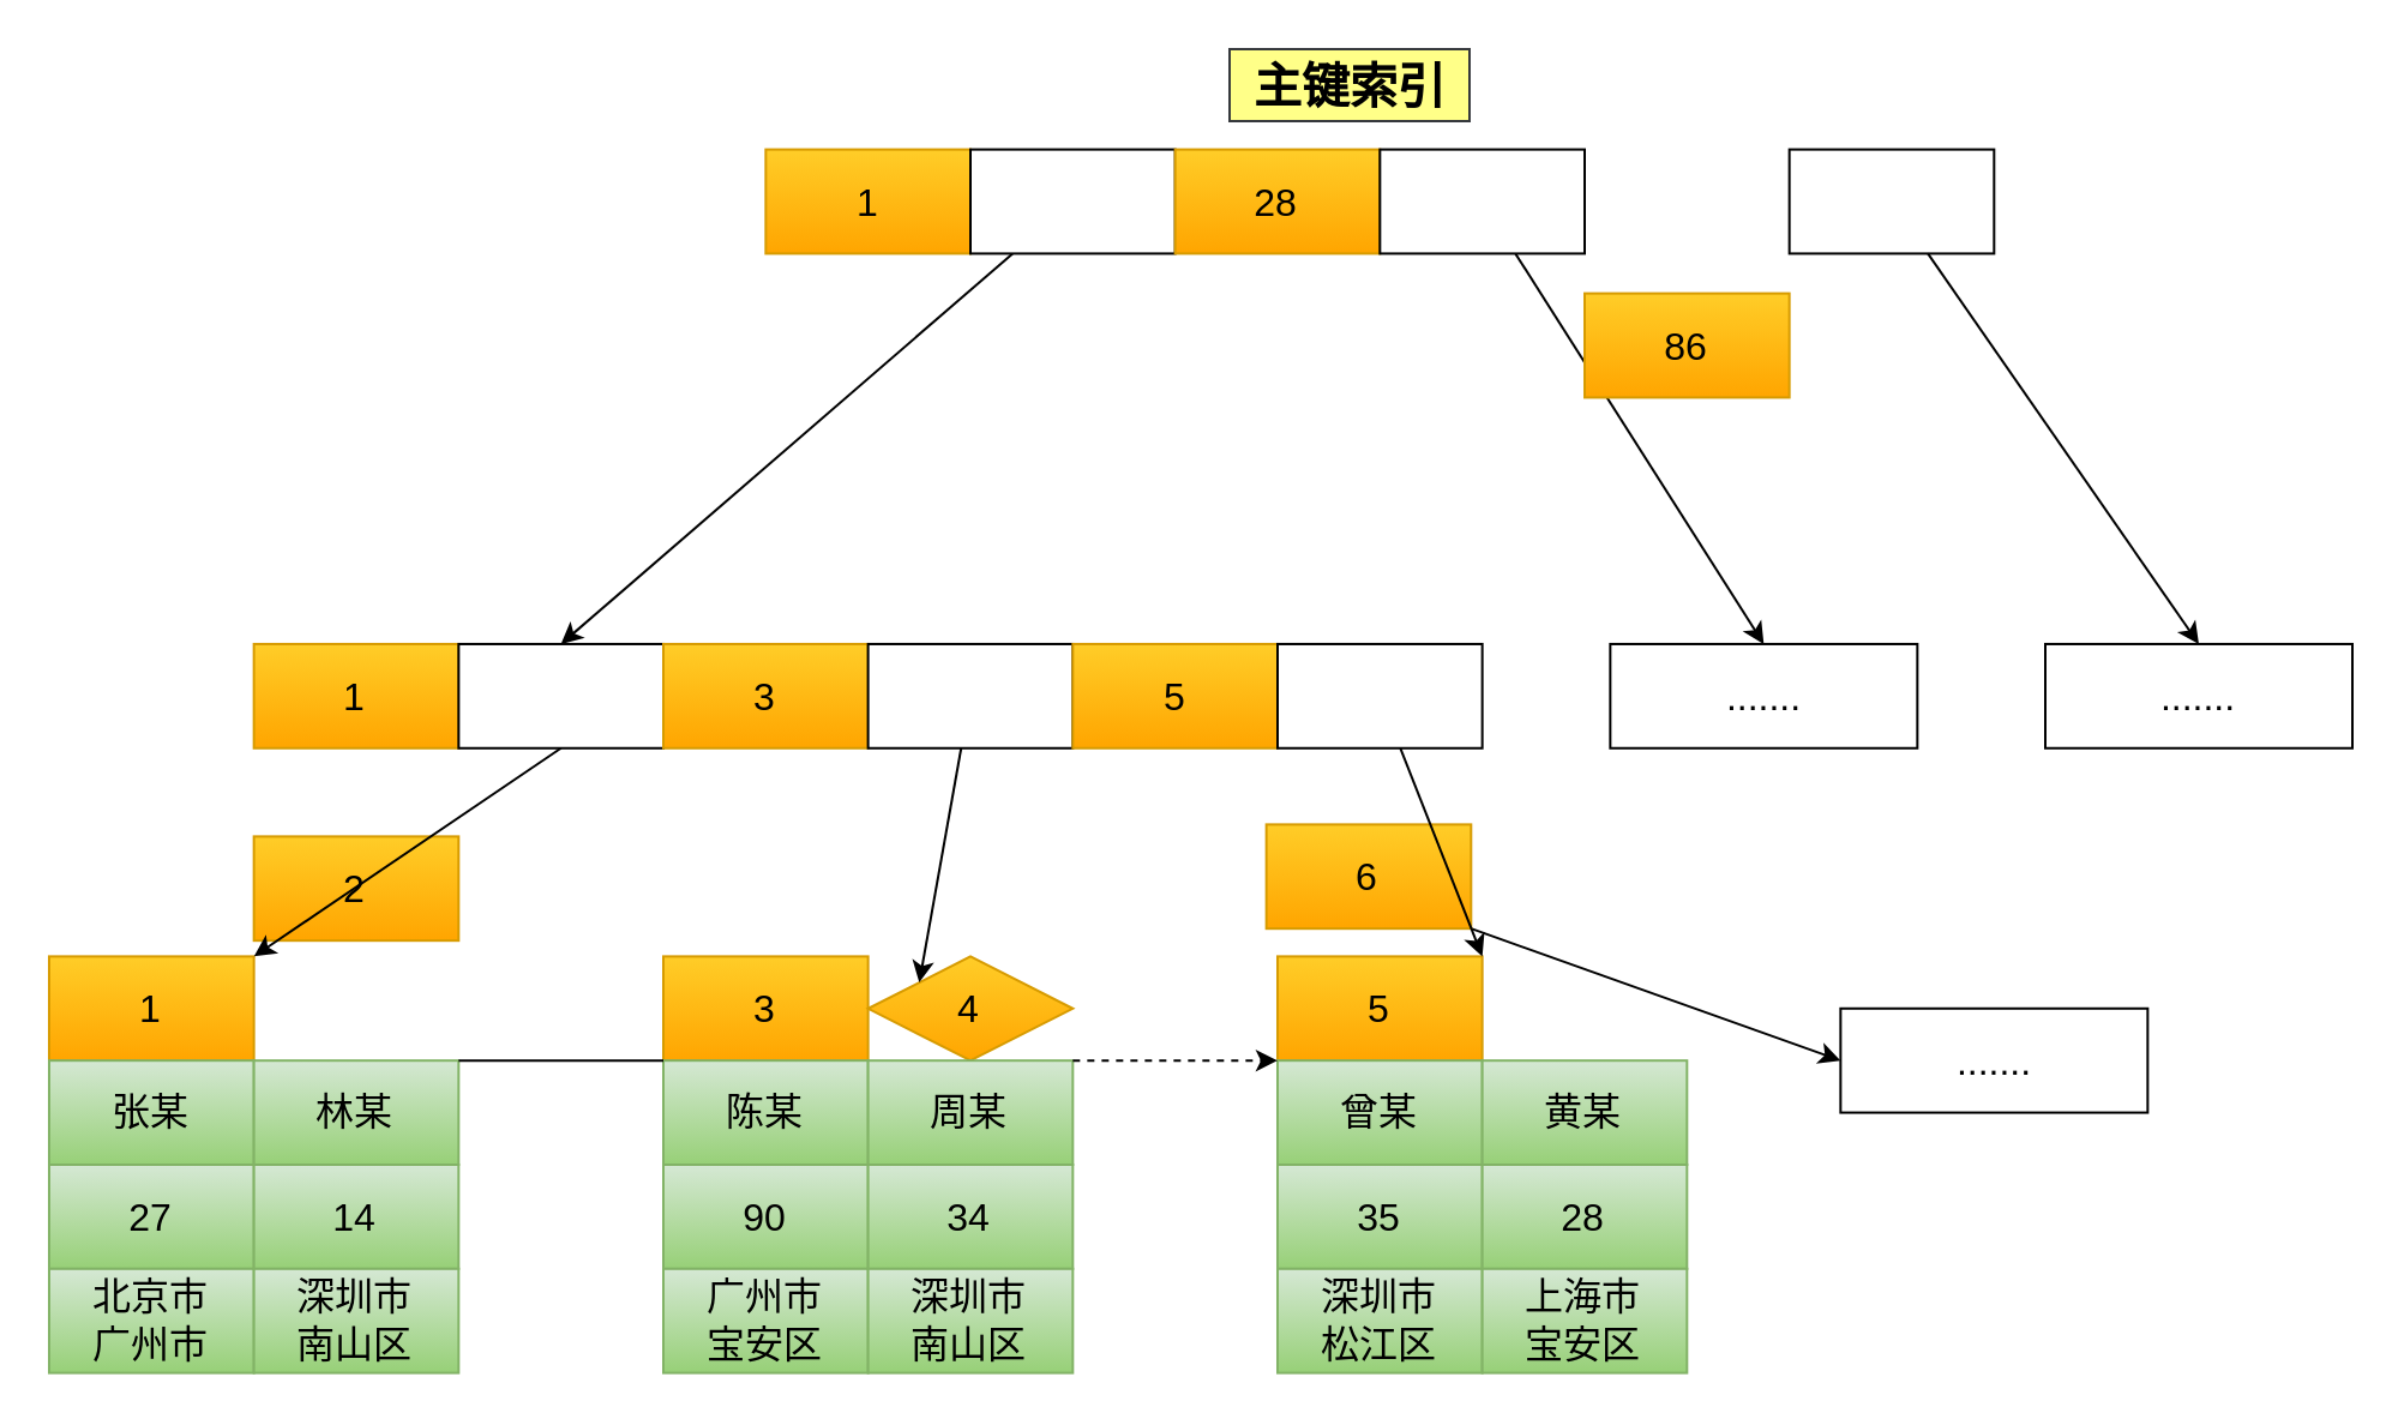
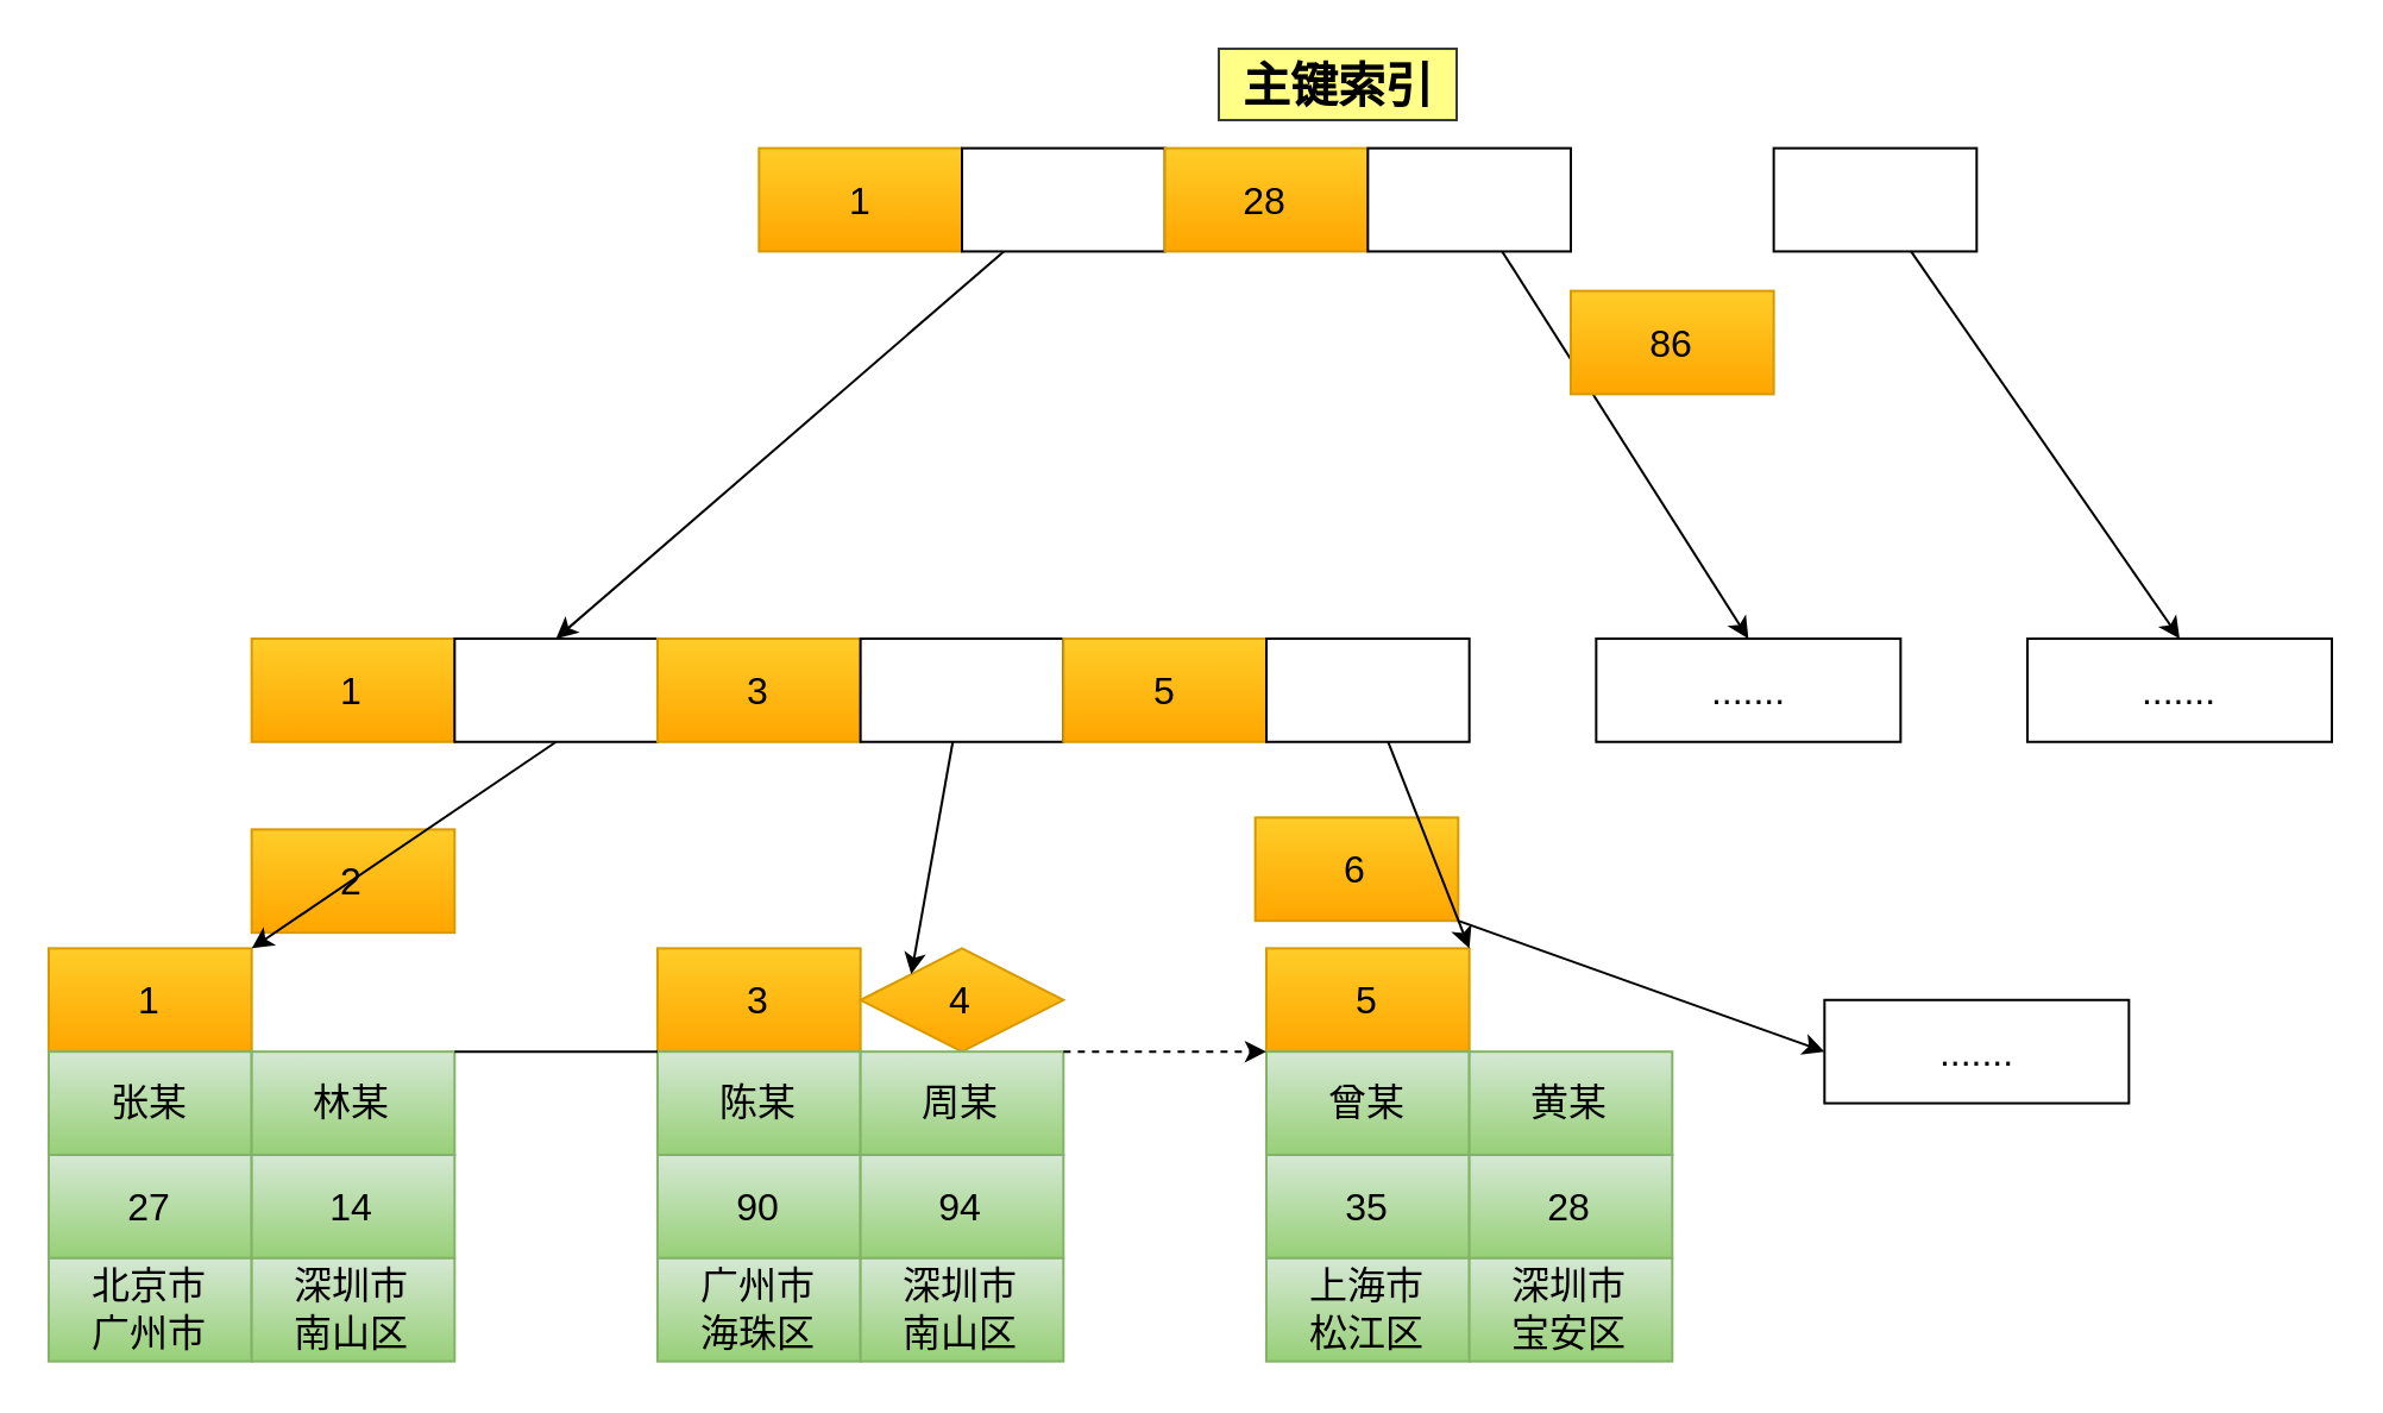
- <mxCell id="45" value="34" style="rounded=0;whiteSpace=wrap;html=1;fontSize=16;fillColor=#d5e8d4;gradientColor=#97d077;strokeColor=#82b366;" vertex="1" parent="1"><mxGeometry x="361.33" y="484.996" width="85.333" height="43.404" as="geometry" /></mxCell>
+ <mxCell id="45" value="94" style="rounded=0;whiteSpace=wrap;html=1;fontSize=16;fillColor=#d5e8d4;gradientColor=#97d077;strokeColor=#82b366;" vertex="1" parent="1"><mxGeometry x="361.33" y="484.996" width="85.333" height="43.404" as="geometry" /></mxCell>
- <mxCell id="44" value="广州市&lt;br&gt;宝安区" style="rounded=0;whiteSpace=wrap;html=1;fontSize=16;fillColor=#d5e8d4;gradientColor=#97d077;strokeColor=#82b366;" vertex="1" parent="1"><mxGeometry x="276" y="528.396" width="85.333" height="43.404" as="geometry" /></mxCell>
+ <mxCell id="44" value="广州市&lt;br&gt;海珠区" style="rounded=0;whiteSpace=wrap;html=1;fontSize=16;fillColor=#d5e8d4;gradientColor=#97d077;strokeColor=#82b366;" vertex="1" parent="1"><mxGeometry x="276" y="528.396" width="85.333" height="43.404" as="geometry" /></mxCell>
- <mxCell id="48" value="深圳市&lt;br&gt;松江区" style="rounded=0;whiteSpace=wrap;html=1;fontSize=16;fillColor=#d5e8d4;gradientColor=#97d077;strokeColor=#82b366;" vertex="1" parent="1"><mxGeometry x="532" y="528.396" width="85.333" height="43.404" as="geometry" /></mxCell>
+ <mxCell id="48" value="上海市&lt;br&gt;松江区" style="rounded=0;whiteSpace=wrap;html=1;fontSize=16;fillColor=#d5e8d4;gradientColor=#97d077;strokeColor=#82b366;" vertex="1" parent="1"><mxGeometry x="532" y="528.396" width="85.333" height="43.404" as="geometry" /></mxCell>
- <mxCell id="50" value="上海市&lt;br&gt;宝安区" style="rounded=0;whiteSpace=wrap;html=1;fontSize=16;fillColor=#d5e8d4;gradientColor=#97d077;strokeColor=#82b366;" vertex="1" parent="1"><mxGeometry x="617.33" y="528.396" width="85.333" height="43.404" as="geometry" /></mxCell>
+ <mxCell id="50" value="深圳市&lt;br&gt;宝安区" style="rounded=0;whiteSpace=wrap;html=1;fontSize=16;fillColor=#d5e8d4;gradientColor=#97d077;strokeColor=#82b366;" vertex="1" parent="1"><mxGeometry x="617.33" y="528.396" width="85.333" height="43.404" as="geometry" /></mxCell>
